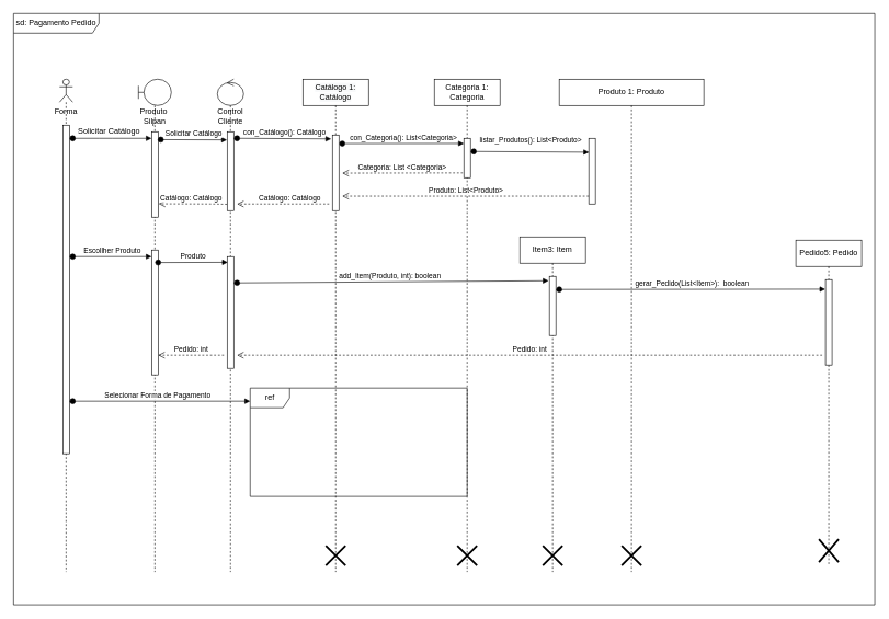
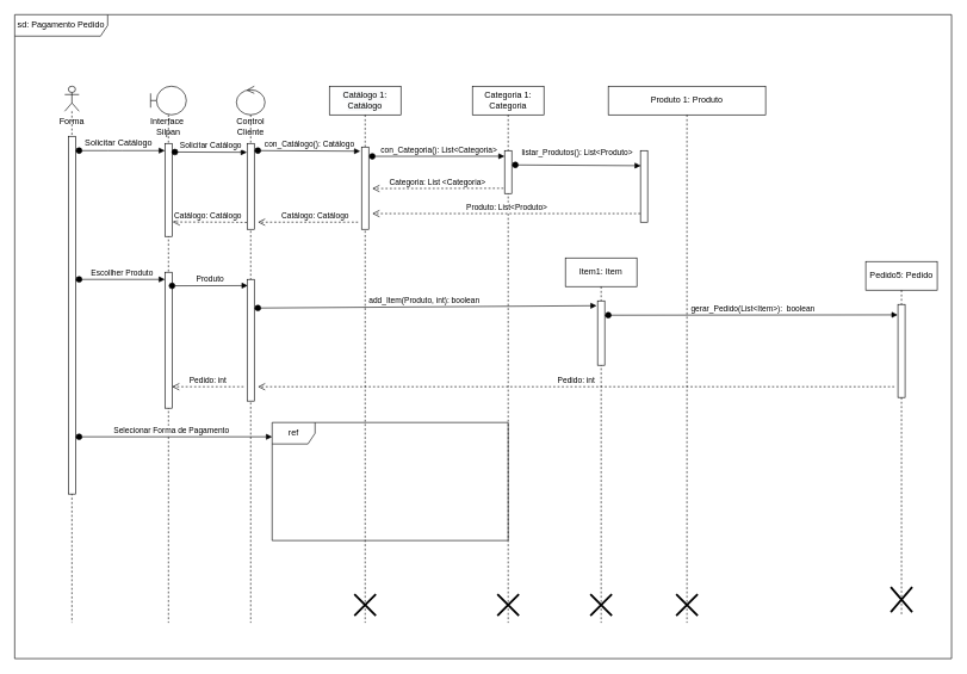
- <mxCell id="12" value="Produto&amp;nbsp; Silpan" style="shape=umlLifeline;participant=umlBoundary;perimeter=lifelinePerimeter;whiteSpace=wrap;html=1;container=1;collapsible=0;recursiveResize=0;verticalAlign=top;spacingTop=36;outlineConnect=0;size=40;" vertex="1" parent="1"><mxGeometry x="210" y="120" width="50" height="750" as="geometry" /></mxCell>
+ <mxCell id="12" value="Interface&amp;nbsp; Silpan" style="shape=umlLifeline;participant=umlBoundary;perimeter=lifelinePerimeter;whiteSpace=wrap;html=1;container=1;collapsible=0;recursiveResize=0;verticalAlign=top;spacingTop=36;outlineConnect=0;size=40;" vertex="1" parent="1"><mxGeometry x="210" y="120" width="50" height="750" as="geometry" /></mxCell>
- <mxCell id="33" value="Item3: Item" style="shape=umlLifeline;perimeter=lifelinePerimeter;whiteSpace=wrap;html=1;container=1;collapsible=0;recursiveResize=0;outlineConnect=0;" vertex="1" parent="1"><mxGeometry x="790" y="360" width="100" height="510" as="geometry" /></mxCell>
+ <mxCell id="33" value="Item1: Item" style="shape=umlLifeline;perimeter=lifelinePerimeter;whiteSpace=wrap;html=1;container=1;collapsible=0;recursiveResize=0;outlineConnect=0;" vertex="1" parent="1"><mxGeometry x="790" y="360" width="100" height="510" as="geometry" /></mxCell>
